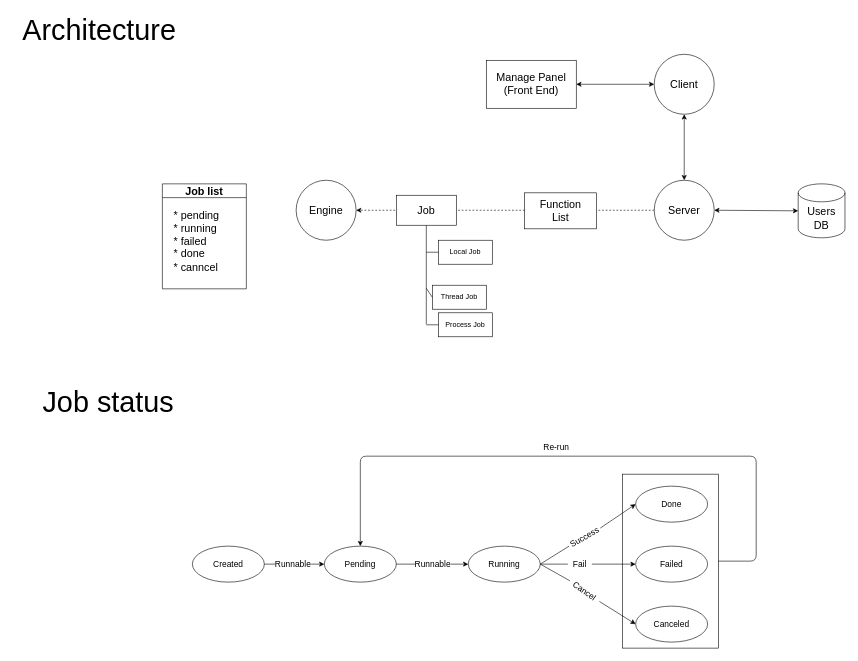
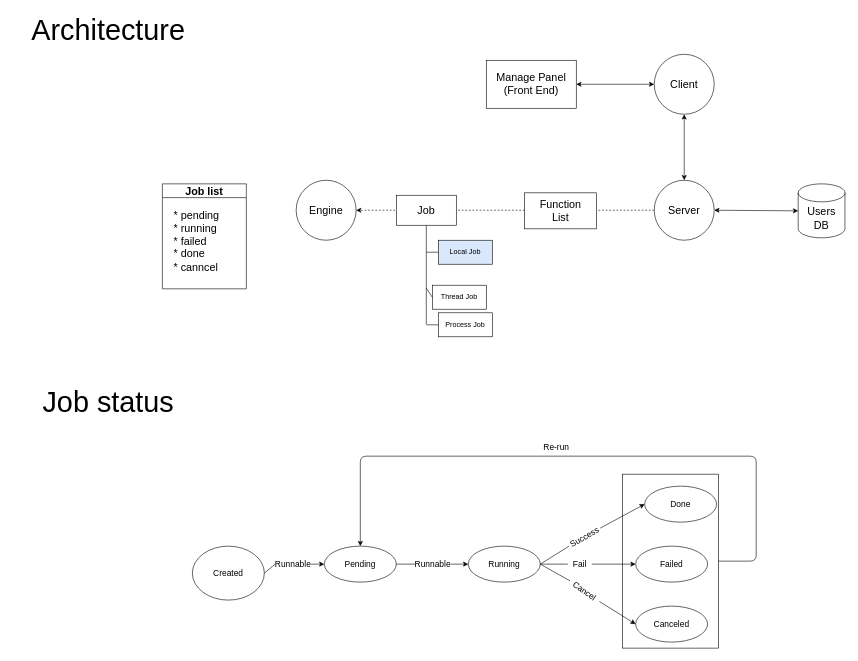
- <mxCell id="23" value="&lt;font style=&quot;font-size: 48px&quot;&gt;Architecture&lt;/font&gt;" style="text;html=1;strokeColor=none;fillColor=none;align=center;verticalAlign=middle;whiteSpace=wrap;rounded=0;" parent="1" vertex="1"><mxGeometry x="5" y="20" width="320" height="60" as="geometry" /></mxCell>
+ <mxCell id="23" value="&lt;font style=&quot;font-size: 48px&quot;&gt;Architecture&lt;/font&gt;" style="text;html=1;strokeColor=none;fillColor=none;align=center;verticalAlign=middle;whiteSpace=wrap;rounded=0;" parent="1" vertex="1"><mxGeometry x="20" y="20" width="320" height="60" as="geometry" /></mxCell>
- <mxCell id="9" value="Local Job" style="rounded=0;whiteSpace=wrap;html=1;" parent="7" vertex="1"><mxGeometry x="70" y="75" width="90" height="40" as="geometry" /></mxCell>
+ <mxCell id="9" value="Local Job" style="rounded=0;whiteSpace=wrap;html=1;fillColor=#dae8fc;" parent="7" vertex="1"><mxGeometry x="70" y="75" width="90" height="40" as="geometry" /></mxCell>
- <mxCell id="30" value="&lt;font style=&quot;font-size: 14px&quot;&gt;Done&lt;/font&gt;" style="ellipse;whiteSpace=wrap;html=1;fontSize=12;" parent="1" vertex="1"><mxGeometry x="1059" y="810" width="120" height="60" as="geometry" /></mxCell>
+ <mxCell id="30" value="&lt;font style=&quot;font-size: 14px&quot;&gt;Done&lt;/font&gt;" style="ellipse;whiteSpace=wrap;html=1;fontSize=12;" parent="1" vertex="1"><mxGeometry x="1074" y="810" width="120" height="60" as="geometry" /></mxCell>
- <mxCell id="46" value="&lt;font style=&quot;font-size: 14px&quot;&gt;Created&lt;/font&gt;" style="ellipse;whiteSpace=wrap;html=1;fontSize=12;" parent="1" vertex="1"><mxGeometry x="320" y="910" width="120" height="60" as="geometry" /></mxCell>
+ <mxCell id="46" value="&lt;font style=&quot;font-size: 14px&quot;&gt;Created&lt;/font&gt;" style="ellipse;whiteSpace=wrap;html=1;fontSize=12;" parent="1" vertex="1"><mxGeometry x="320" y="910" width="120" height="90" as="geometry" /></mxCell>
